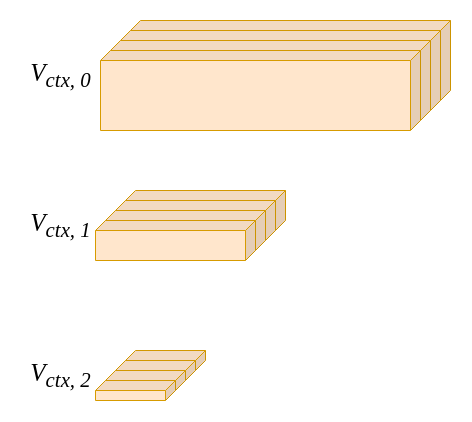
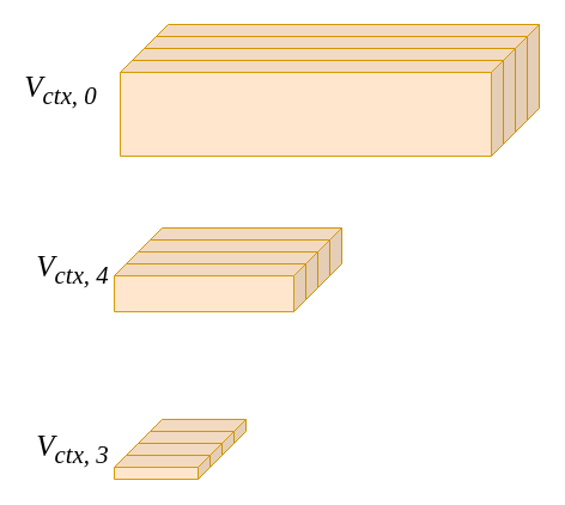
- <mxCell id="19" value="&lt;i style=&quot;font-family: &amp;quot;Times New Roman&amp;quot;; font-size: 25px;&quot;&gt;V&lt;sub&gt;ctx, 0&lt;/sub&gt;&lt;/i&gt;" style="text;html=1;align=center;verticalAlign=middle;resizable=0;points=[];autosize=1;strokeColor=none;fillColor=none;" vertex="1" parent="1"><mxGeometry x="20" y="50" width="80" height="50" as="geometry" /></mxCell>
+ <mxCell id="19" value="&lt;i style=&quot;font-family: &amp;quot;Times New Roman&amp;quot;; font-size: 25px;&quot;&gt;V&lt;sub&gt;ctx, 0&lt;/sub&gt;&lt;/i&gt;" style="text;html=1;align=center;verticalAlign=middle;resizable=0;points=[];autosize=1;strokeColor=none;fillColor=none;" vertex="1" parent="1"><mxGeometry x="10" y="50" width="80" height="50" as="geometry" /></mxCell>
- <mxCell id="18" value="&lt;i style=&quot;font-family: &amp;quot;Times New Roman&amp;quot;; font-size: 25px;&quot;&gt;V&lt;sub&gt;ctx, 1&lt;/sub&gt;&lt;/i&gt;" style="text;html=1;align=center;verticalAlign=middle;resizable=0;points=[];autosize=1;strokeColor=none;fillColor=none;" vertex="1" parent="1"><mxGeometry x="20" y="200" width="80" height="50" as="geometry" /></mxCell>
+ <mxCell id="18" value="&lt;i style=&quot;font-family: &amp;quot;Times New Roman&amp;quot;; font-size: 25px;&quot;&gt;V&lt;sub&gt;ctx, 4&lt;/sub&gt;&lt;/i&gt;" style="text;html=1;align=center;verticalAlign=middle;resizable=0;points=[];autosize=1;strokeColor=none;fillColor=none;" vertex="1" parent="1"><mxGeometry x="20" y="200" width="80" height="50" as="geometry" /></mxCell>
- <mxCell id="12" value="&lt;i style=&quot;font-family: &amp;quot;Times New Roman&amp;quot;; font-size: 25px;&quot;&gt;V&lt;sub&gt;ctx, 2&lt;/sub&gt;&lt;/i&gt;" style="text;html=1;align=center;verticalAlign=middle;resizable=0;points=[];autosize=1;strokeColor=none;fillColor=none;" vertex="1" parent="1"><mxGeometry x="20" y="350" width="80" height="50" as="geometry" /></mxCell>
+ <mxCell id="12" value="&lt;i style=&quot;font-family: &amp;quot;Times New Roman&amp;quot;; font-size: 25px;&quot;&gt;V&lt;sub&gt;ctx, 3&lt;/sub&gt;&lt;/i&gt;" style="text;html=1;align=center;verticalAlign=middle;resizable=0;points=[];autosize=1;strokeColor=none;fillColor=none;" vertex="1" parent="1"><mxGeometry x="20" y="350" width="80" height="50" as="geometry" /></mxCell>
